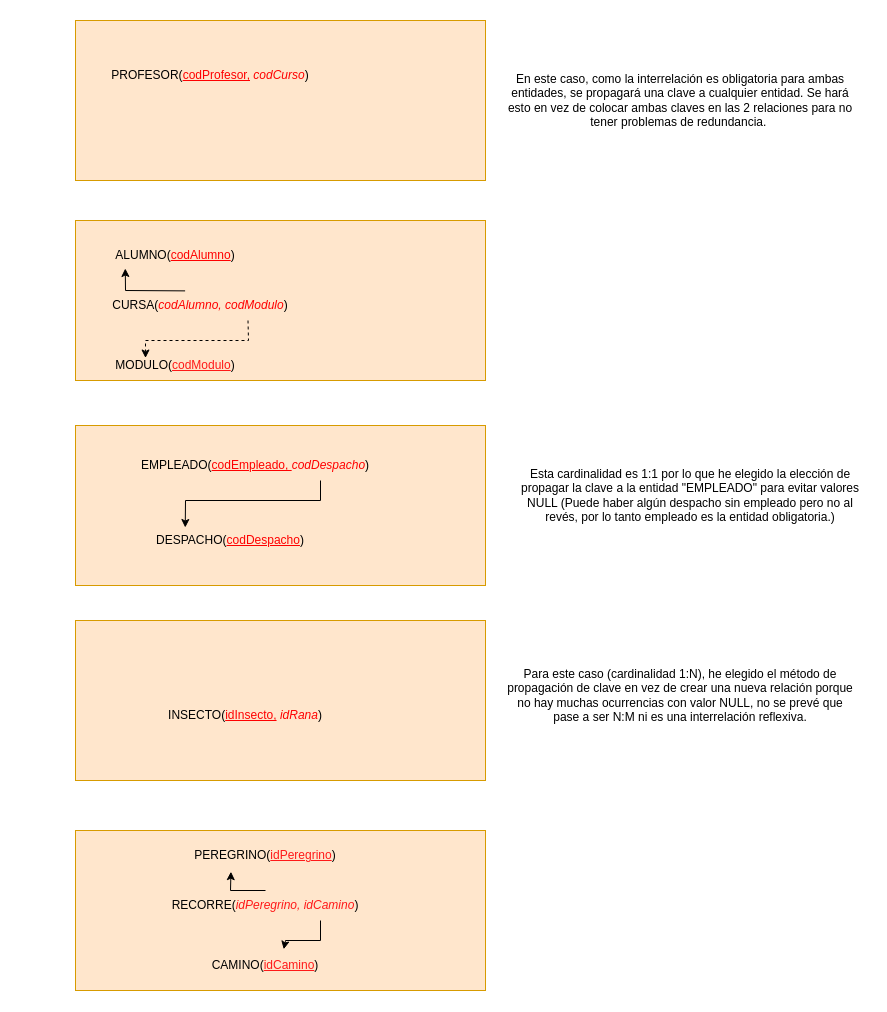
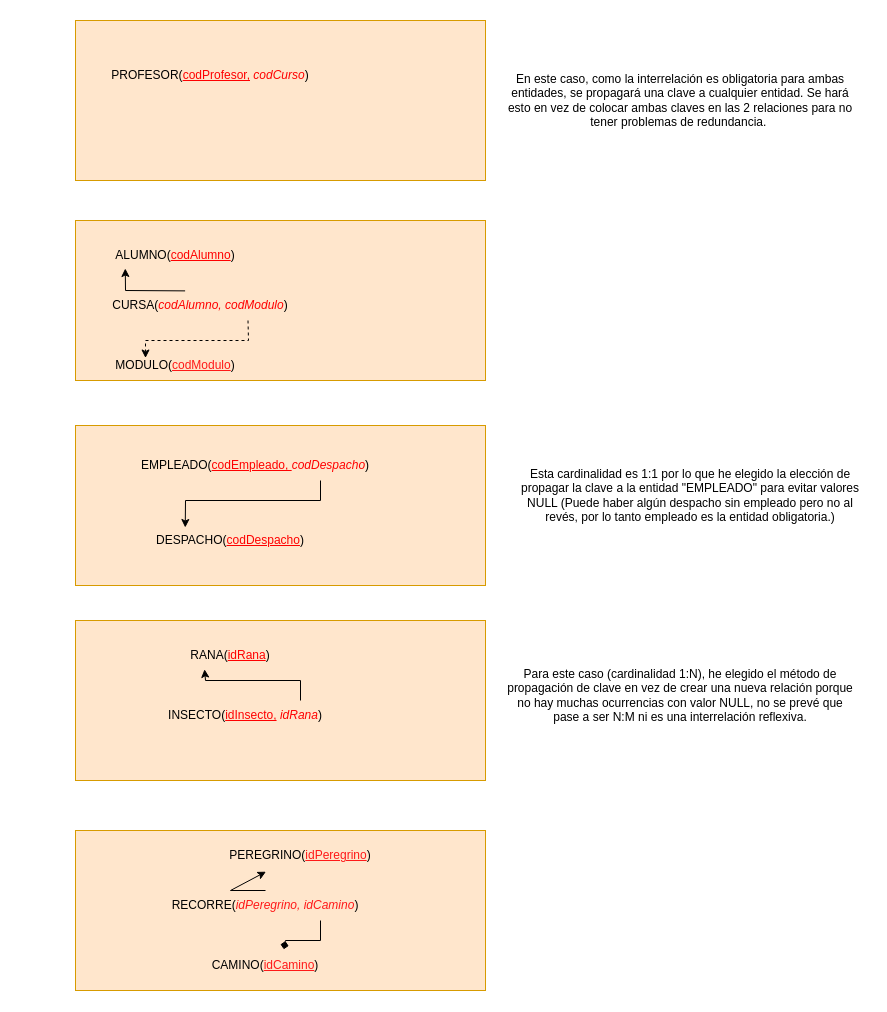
+ <mxCell id="14" value="RANA(&lt;font color=&quot;#ff0000&quot;&gt;&lt;u&gt;idRana&lt;/u&gt;&lt;/font&gt;)" style="text;html=1;strokeColor=none;fillColor=none;align=center;verticalAlign=middle;whiteSpace=wrap;rounded=0;" parent="1" vertex="1"><mxGeometry x="95" y="640" width="270" height="30" as="geometry" /></mxCell>
+ <mxCell id="25" value="" style="endArrow=classic;html=1;rounded=0;exitX=0.75;exitY=0;exitDx=0;exitDy=0;entryX=0.404;entryY=0.96;entryDx=0;entryDy=0;entryPerimeter=0;" edge="1" parent="1" source="15" target="14"><mxGeometry width="50" height="50" relative="1" as="geometry"><mxPoint x="435" y="580" as="sourcePoint" /><mxPoint x="485" y="530" as="targetPoint" /><Array as="points"><mxPoint x="300" y="680" /><mxPoint x="205" y="680" /></Array></mxGeometry></mxCell>
- <mxCell id="18" value="PEREGRINO(&lt;font color=&quot;#ff1919&quot;&gt;&lt;u&gt;idPeregrino&lt;/u&gt;&lt;/font&gt;)" style="text;html=1;strokeColor=none;fillColor=none;align=center;verticalAlign=middle;whiteSpace=wrap;rounded=0;" parent="1" vertex="1"><mxGeometry x="155" y="840" width="220" height="30" as="geometry" /></mxCell>
+ <mxCell id="18" value="PEREGRINO(&lt;font color=&quot;#ff1919&quot;&gt;&lt;u&gt;idPeregrino&lt;/u&gt;&lt;/font&gt;)" style="text;html=1;strokeColor=none;fillColor=none;align=center;verticalAlign=middle;whiteSpace=wrap;rounded=0;" parent="1" vertex="1"><mxGeometry x="190" y="840" width="220" height="30" as="geometry" /></mxCell>
- <mxCell id="27" value="" style="endArrow=classic;html=1;rounded=0;exitX=0.75;exitY=1;exitDx=0;exitDy=0;entryX=0.583;entryY=-0.04;entryDx=0;entryDy=0;entryPerimeter=0;" edge="1" parent="1" source="19" target="20"><mxGeometry width="50" height="50" relative="1" as="geometry"><mxPoint x="435" y="900" as="sourcePoint" /><mxPoint x="295" y="950" as="targetPoint" /><Array as="points"><mxPoint x="320" y="940" /><mxPoint x="285" y="940" /></Array></mxGeometry></mxCell>
+ <mxCell id="27" value="" style="endArrow=diamond;html=1;rounded=0;exitX=0.75;exitY=1;exitDx=0;exitDy=0;entryX=0.583;entryY=-0.04;entryDx=0;entryDy=0;entryPerimeter=0;" edge="1" parent="1" source="19" target="20"><mxGeometry width="50" height="50" relative="1" as="geometry"><mxPoint x="435" y="900" as="sourcePoint" /><mxPoint x="295" y="950" as="targetPoint" /><Array as="points"><mxPoint x="320" y="940" /><mxPoint x="285" y="940" /></Array></mxGeometry></mxCell>
